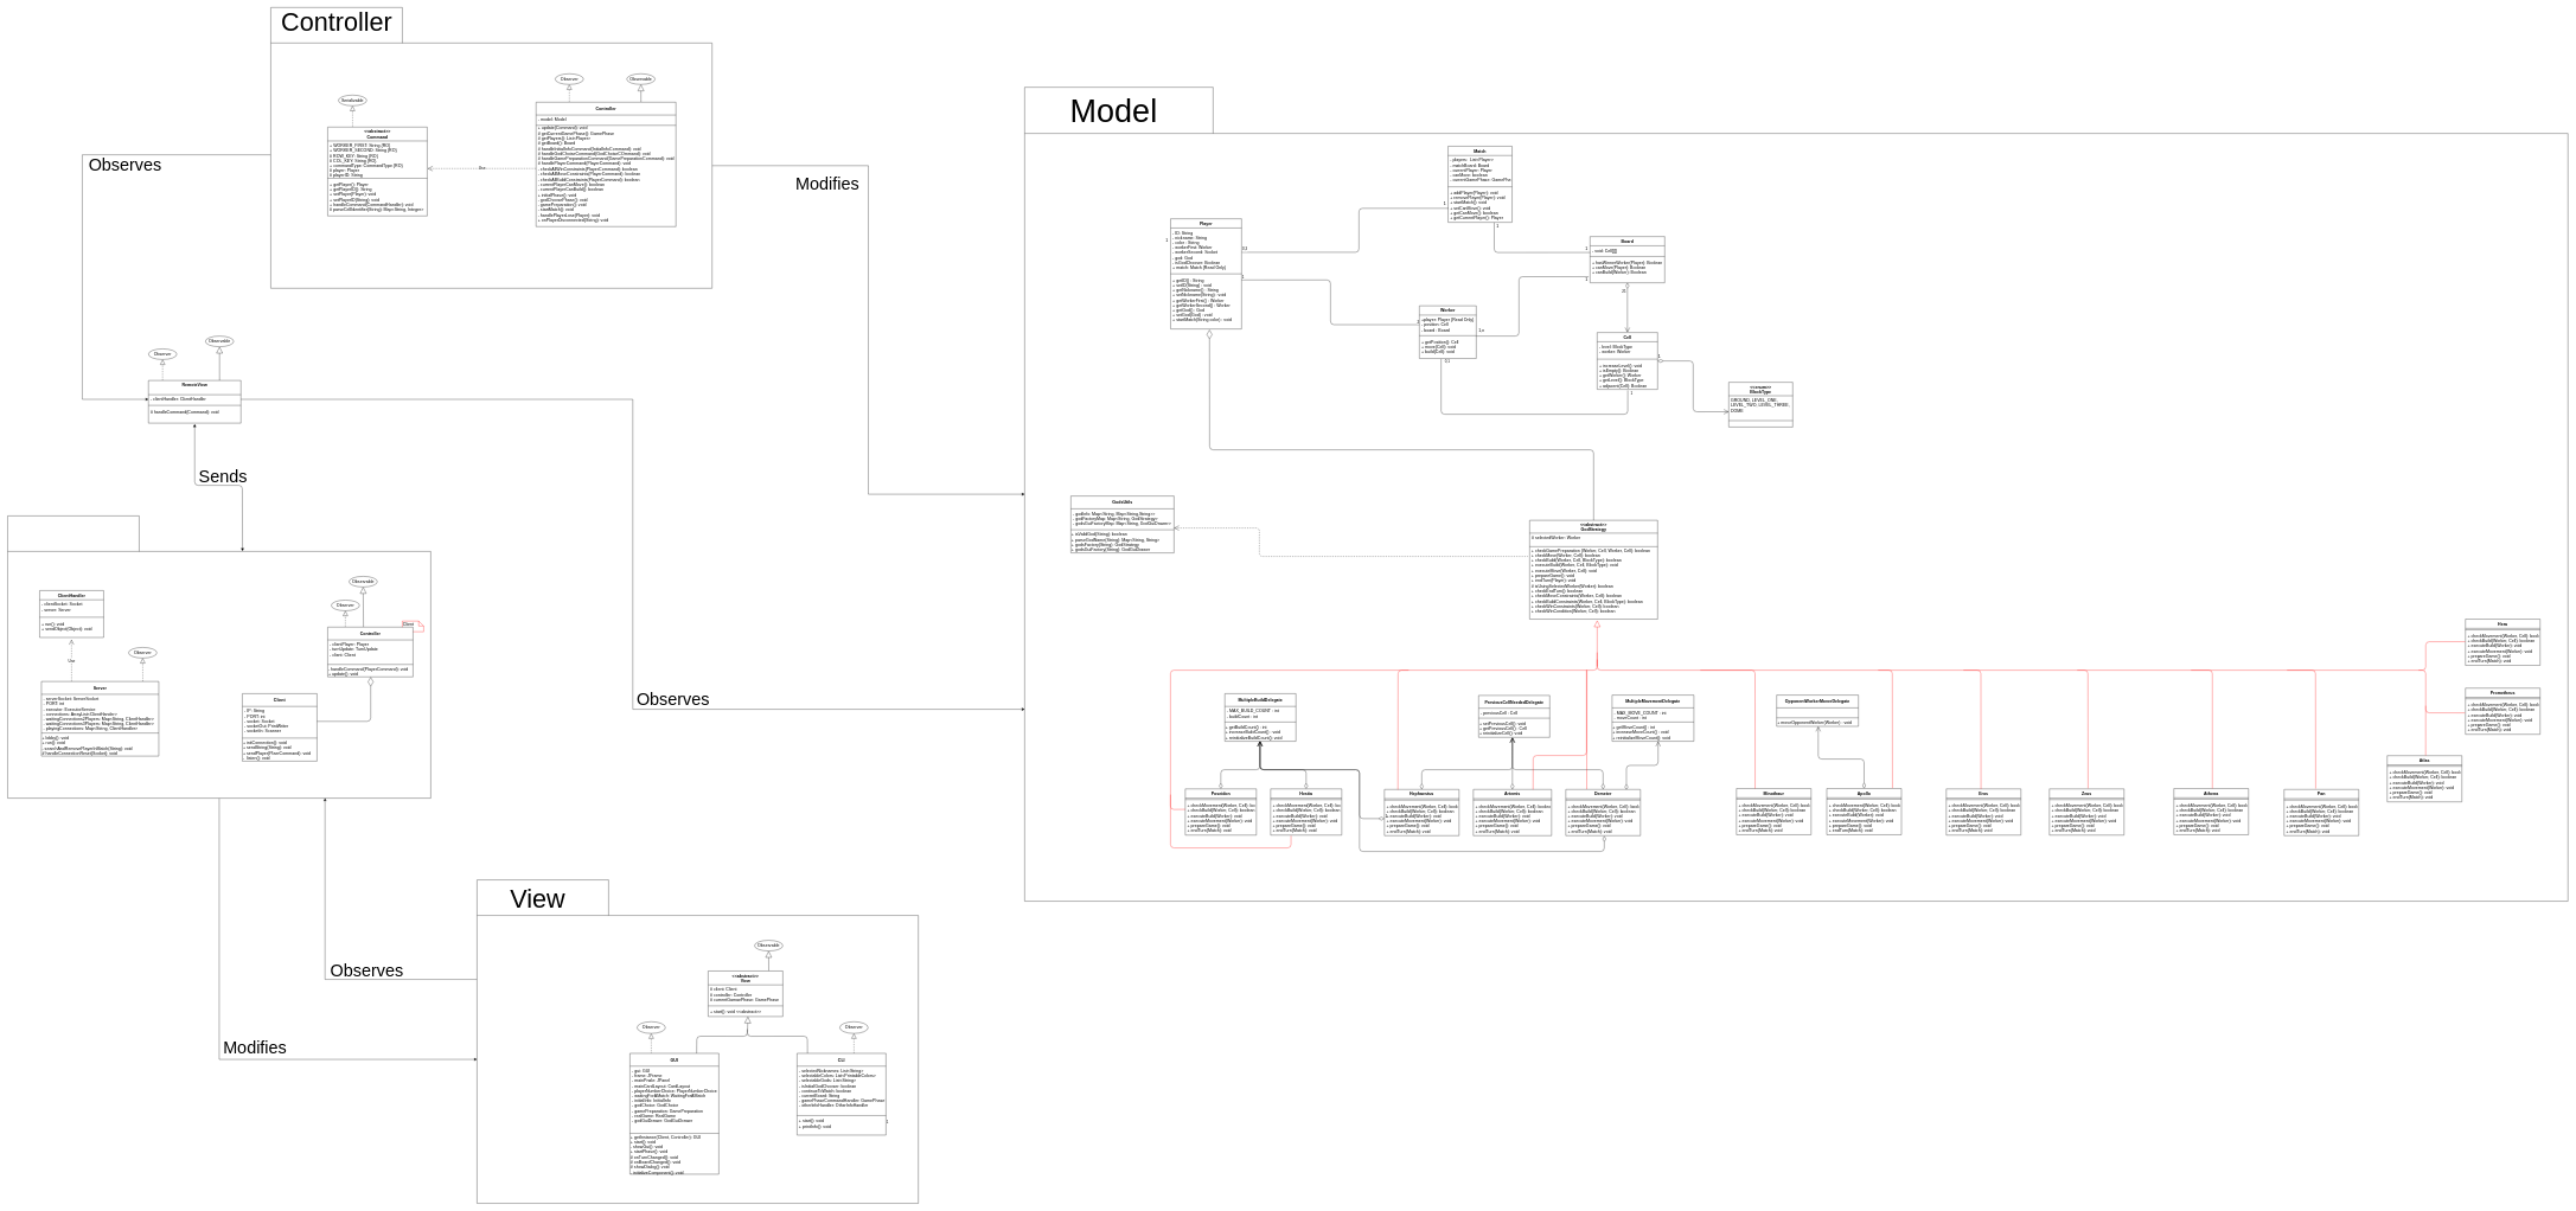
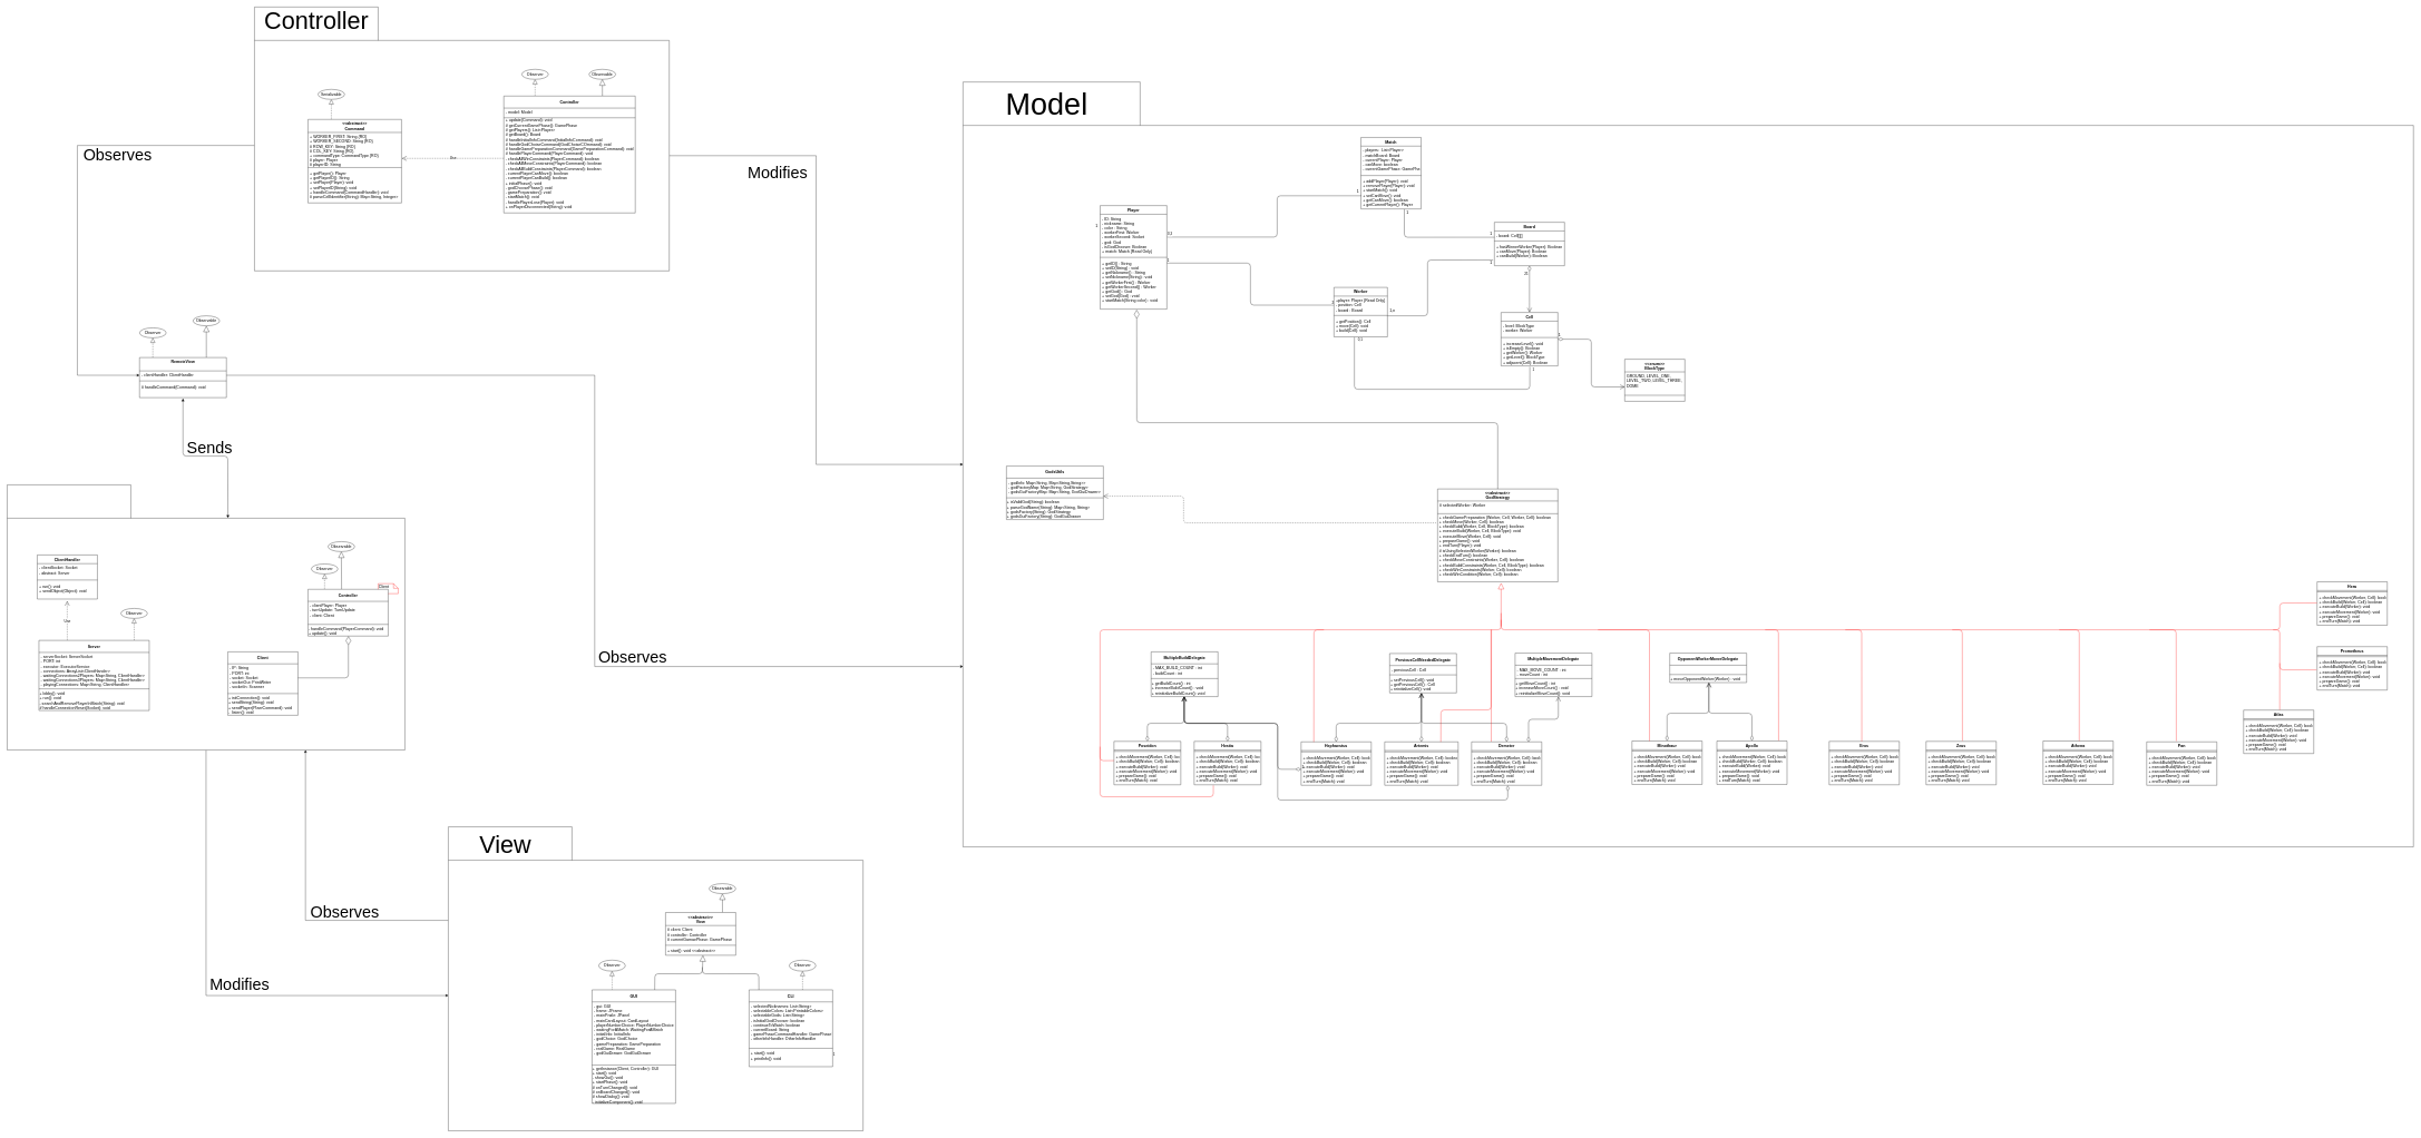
- <mxCell id="37" value="- void: Cell[][]" style="text;strokeColor=none;fillColor=none;align=left;verticalAlign=top;spacingLeft=4;spacingRight=4;overflow=hidden;rotatable=0;points=[[0,0.5],[1,0.5]];portConstraint=eastwest;" vertex="1" parent="36"><mxGeometry y="26" width="210" height="26" as="geometry" /></mxCell>
+ <mxCell id="37" value="- board: Cell[][]" style="text;strokeColor=none;fillColor=none;align=left;verticalAlign=top;spacingLeft=4;spacingRight=4;overflow=hidden;rotatable=0;points=[[0,0.5],[1,0.5]];portConstraint=eastwest;" vertex="1" parent="36"><mxGeometry y="26" width="210" height="26" as="geometry" /></mxCell>
- <mxCell id="200" value="- clientSocket: Socket&#10;- server: Server" style="text;strokeColor=none;fillColor=none;align=left;verticalAlign=top;spacingLeft=4;spacingRight=4;overflow=hidden;rotatable=0;points=[[0,0.5],[1,0.5]];portConstraint=eastwest;" vertex="1" parent="199"><mxGeometry y="26" width="180" height="44" as="geometry" /></mxCell>
+ <mxCell id="200" value="- clientSocket: Socket&#10;- abstract: Server" style="text;strokeColor=none;fillColor=none;align=left;verticalAlign=top;spacingLeft=4;spacingRight=4;overflow=hidden;rotatable=0;points=[[0,0.5],[1,0.5]];portConstraint=eastwest;" vertex="1" parent="199"><mxGeometry y="26" width="180" height="44" as="geometry" /></mxCell>
+ <mxCell id="30" value="" style="endArrow=open;html=1;endSize=12;startArrow=diamondThin;startSize=14;startFill=0;edgeStyle=orthogonalEdgeStyle;align=left;verticalAlign=bottom;strokeColor=#000000;exitX=0.5;exitY=0;exitDx=0;exitDy=0;entryX=0.509;entryY=1.023;entryDx=0;entryDy=0;entryPerimeter=0;" edge="1" parent="1" source="66" target="104"><mxGeometry x="-0.5" y="75" relative="1" as="geometry"><mxPoint x="5211.63" y="2195" as="sourcePoint" /><mxPoint x="5111.63" y="2095" as="targetPoint" /><Array as="points"><mxPoint x="4986.63" y="2135" /><mxPoint x="5111.63" y="2135" /></Array><mxPoint as="offset" /></mxGeometry></mxCell>
